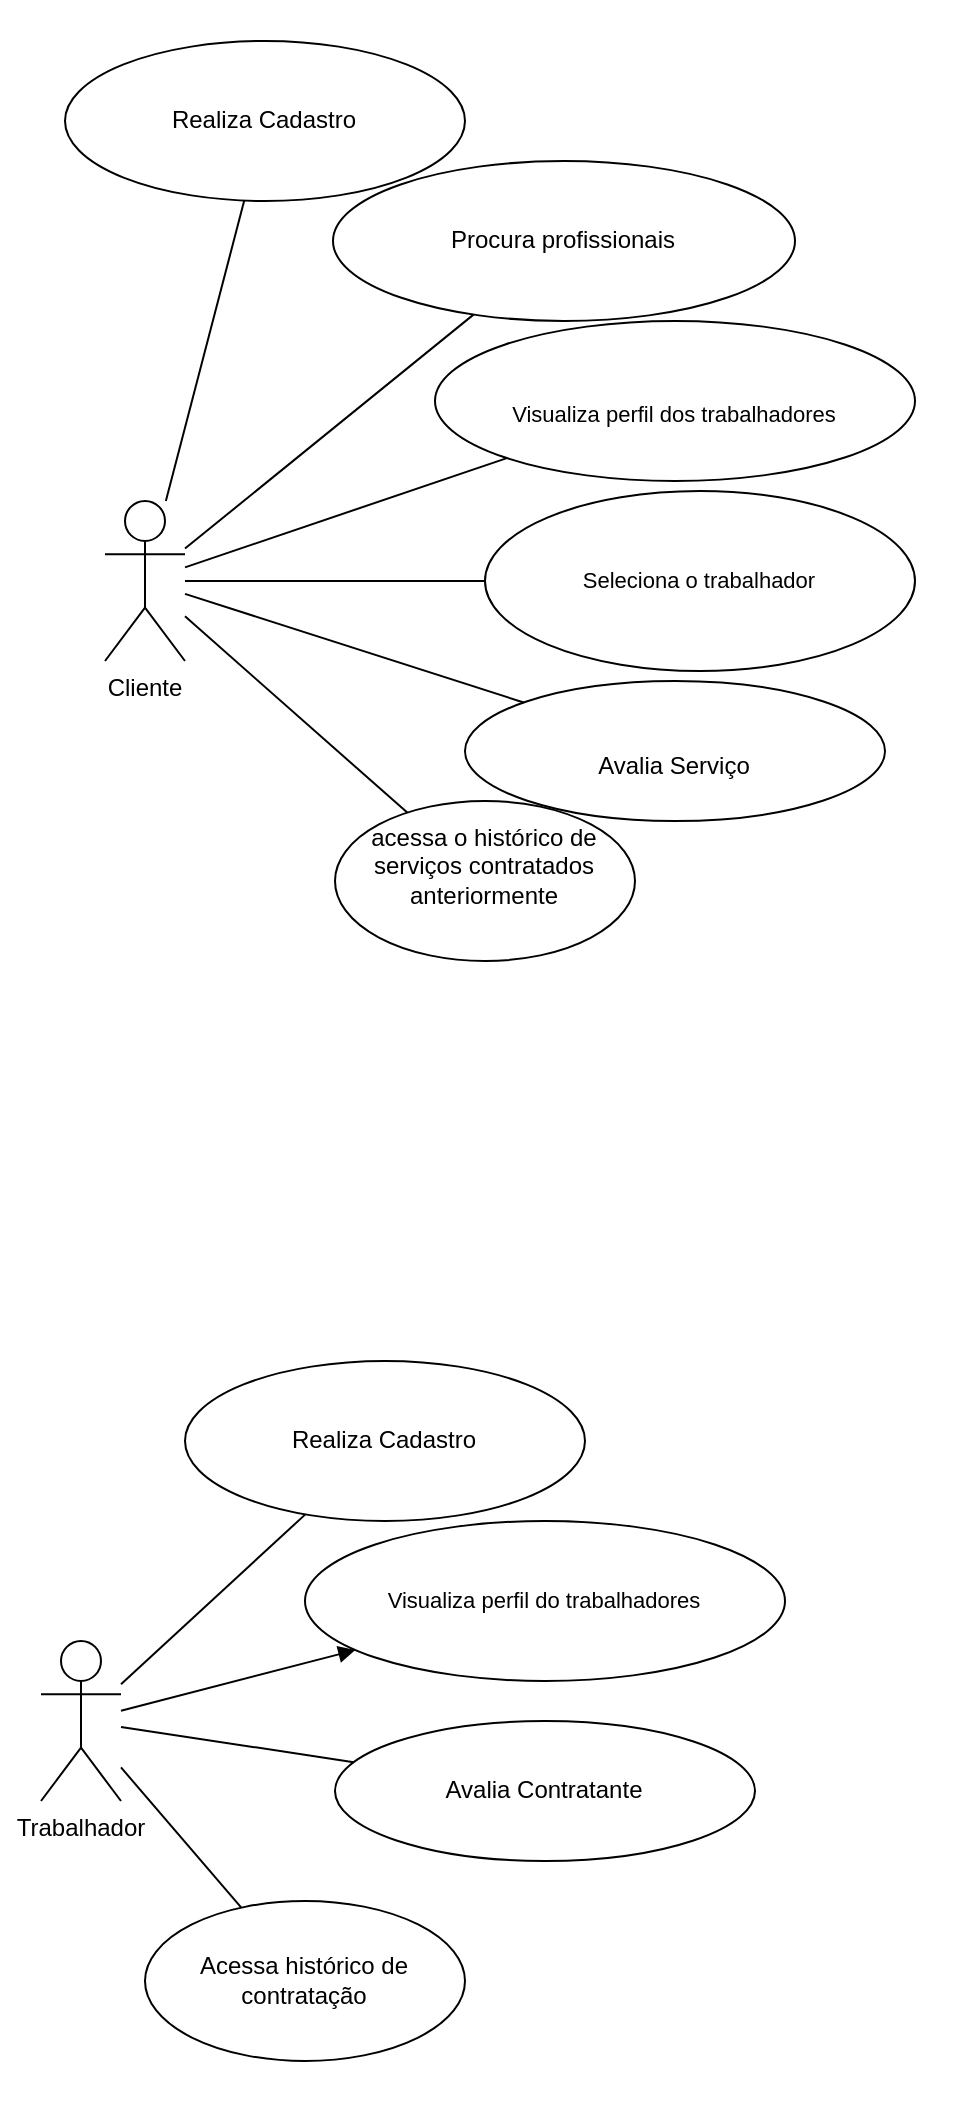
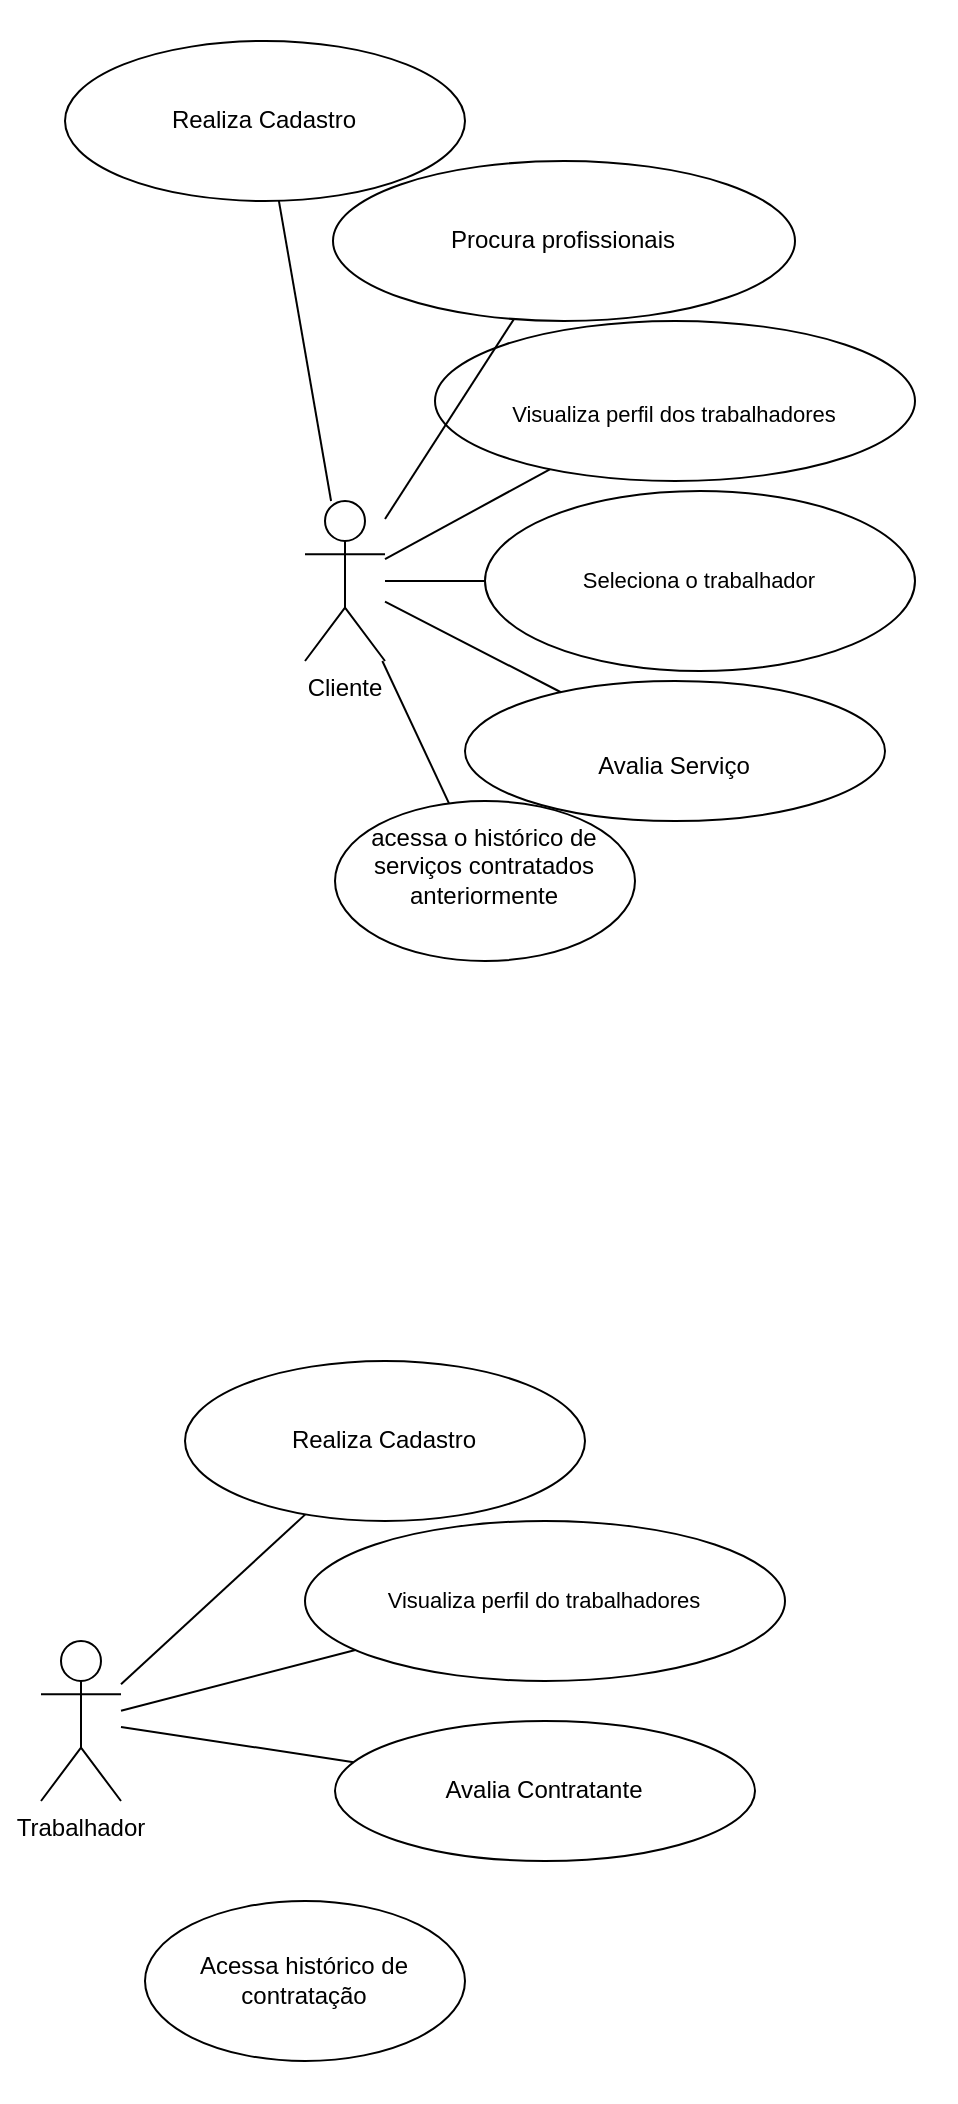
- <mxCell id="2" value="Cliente" style="shape=umlActor;verticalLabelPosition=bottom;verticalAlign=top;html=1;outlineConnect=0;" vertex="1" parent="1"><mxGeometry x="52" y="250" width="40" height="80" as="geometry" /></mxCell>
+ <mxCell id="2" value="Cliente" style="shape=umlActor;verticalLabelPosition=bottom;verticalAlign=top;html=1;outlineConnect=0;" vertex="1" parent="1"><mxGeometry x="152" y="250" width="40" height="80" as="geometry" /></mxCell>
- <mxCell id="19" value="" style="endArrow=block;html=1;rounded=0;" edge="1" parent="1" source="15" target="18"><mxGeometry width="50" height="50" relative="1" as="geometry"><mxPoint x="320" y="850" as="sourcePoint" /><mxPoint x="160" y="810" as="targetPoint" /></mxGeometry></mxCell>
+ <mxCell id="19" value="" style="endArrow=none;html=1;rounded=0;" edge="1" parent="1" source="15" target="18"><mxGeometry width="50" height="50" relative="1" as="geometry"><mxPoint x="320" y="850" as="sourcePoint" /><mxPoint x="160" y="810" as="targetPoint" /></mxGeometry></mxCell>
- <mxCell id="22" value="" style="endArrow=none;html=1;rounded=0;" edge="1" parent="1" source="23" target="15"><mxGeometry width="50" height="50" relative="1" as="geometry"><mxPoint x="-48" y="990" as="sourcePoint" /><mxPoint x="150" y="870" as="targetPoint" /></mxGeometry></mxCell>
